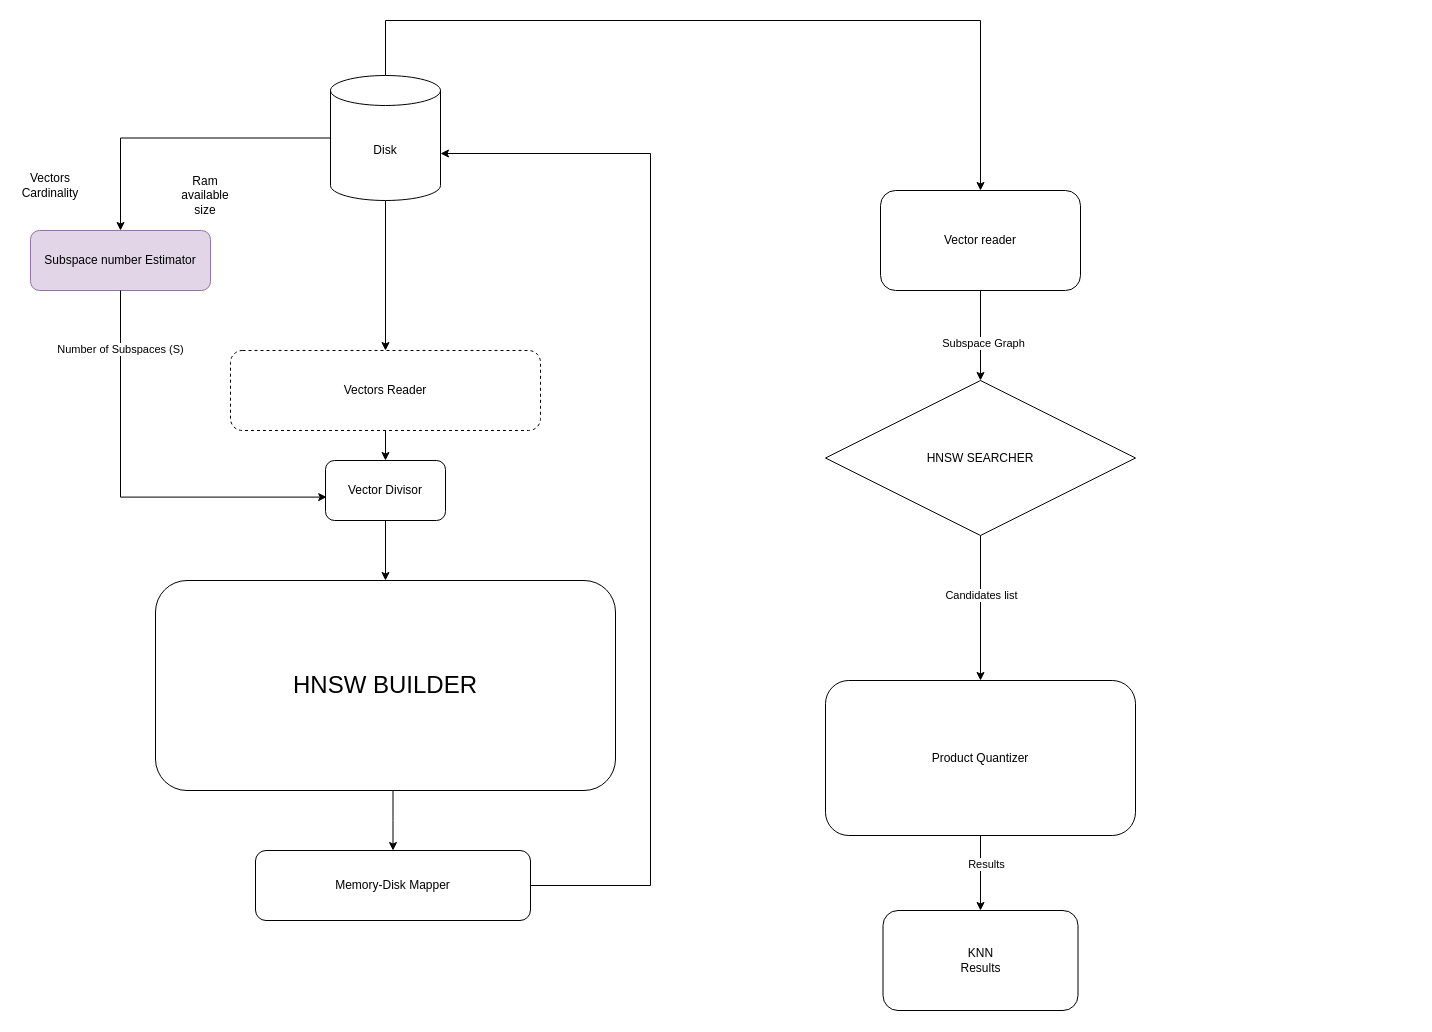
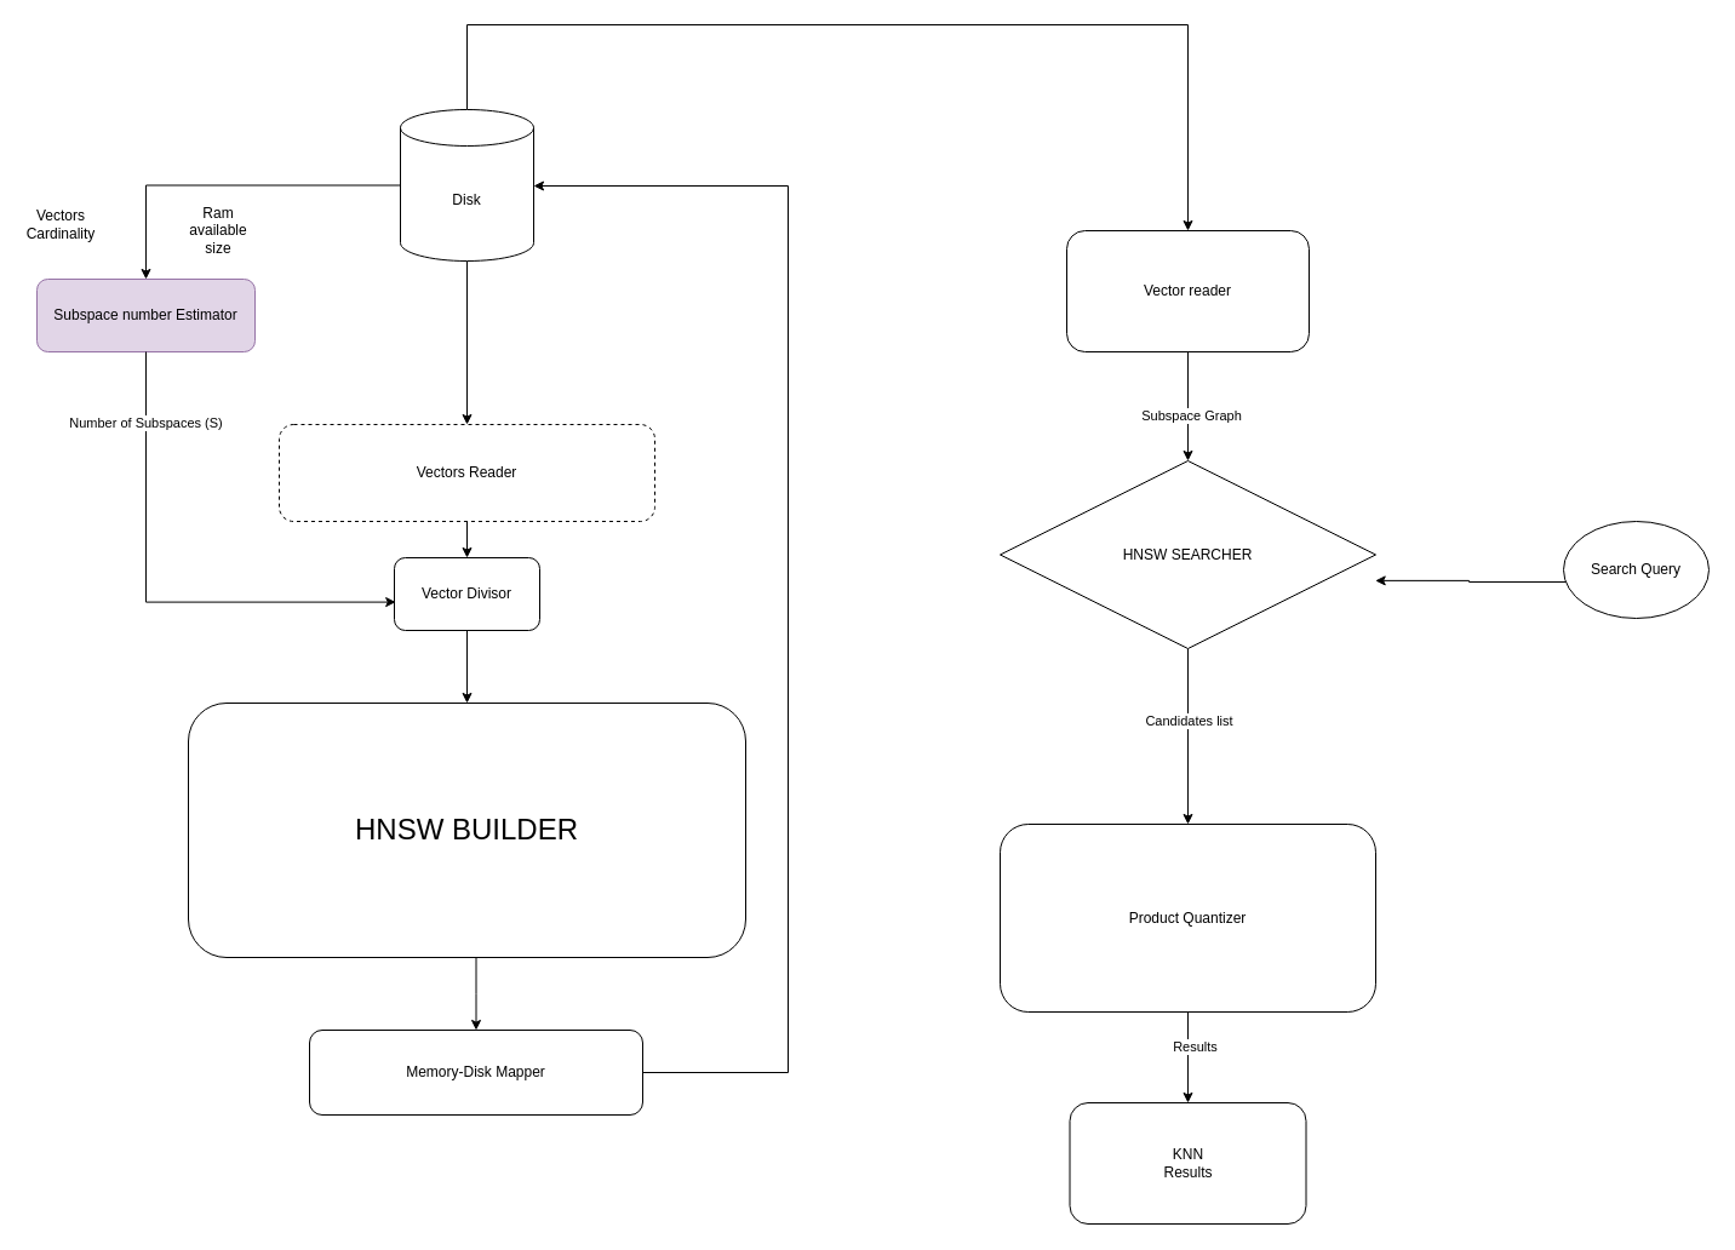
- <mxCell id="8" value="Disk" style="shape=cylinder3;whiteSpace=wrap;html=1;boundedLbl=1;backgroundOutline=1;size=15;" vertex="1" parent="1"><mxGeometry x="330" y="75" width="110" height="125" as="geometry" /></mxCell>
+ <mxCell id="8" value="Disk" style="shape=cylinder3;whiteSpace=wrap;html=1;boundedLbl=1;backgroundOutline=1;size=15;" vertex="1" parent="1"><mxGeometry x="330" y="90" width="110" height="125" as="geometry" /></mxCell>
- <mxCell id="18" value="Ram available size" style="text;strokeColor=none;align=center;fillColor=none;html=1;verticalAlign=middle;whiteSpace=wrap;rounded=0;" vertex="1" parent="1"><mxGeometry x="175" y="170" width="60" height="50" as="geometry" /></mxCell>
+ <mxCell id="18" value="Ram available size" style="text;strokeColor=none;align=center;fillColor=none;html=1;verticalAlign=middle;whiteSpace=wrap;rounded=0;" vertex="1" parent="1"><mxGeometry x="150" y="165" width="60" height="50" as="geometry" /></mxCell>
+ <mxCell id="25" value="Search Query" style="ellipse;whiteSpace=wrap;html=1;" vertex="1" parent="1"><mxGeometry x="1290" y="430" width="120" height="80" as="geometry" /></mxCell>
+ <mxCell id="26" style="edgeStyle=orthogonalEdgeStyle;rounded=0;orthogonalLoop=1;jettySize=auto;html=1;entryX=0.999;entryY=0.638;entryDx=0;entryDy=0;entryPerimeter=0;" edge="1" parent="1" source="25" target="21"><mxGeometry relative="1" as="geometry"><Array as="points"><mxPoint x="1212" y="480" /><mxPoint x="1212" y="479" /></Array></mxGeometry></mxCell>
